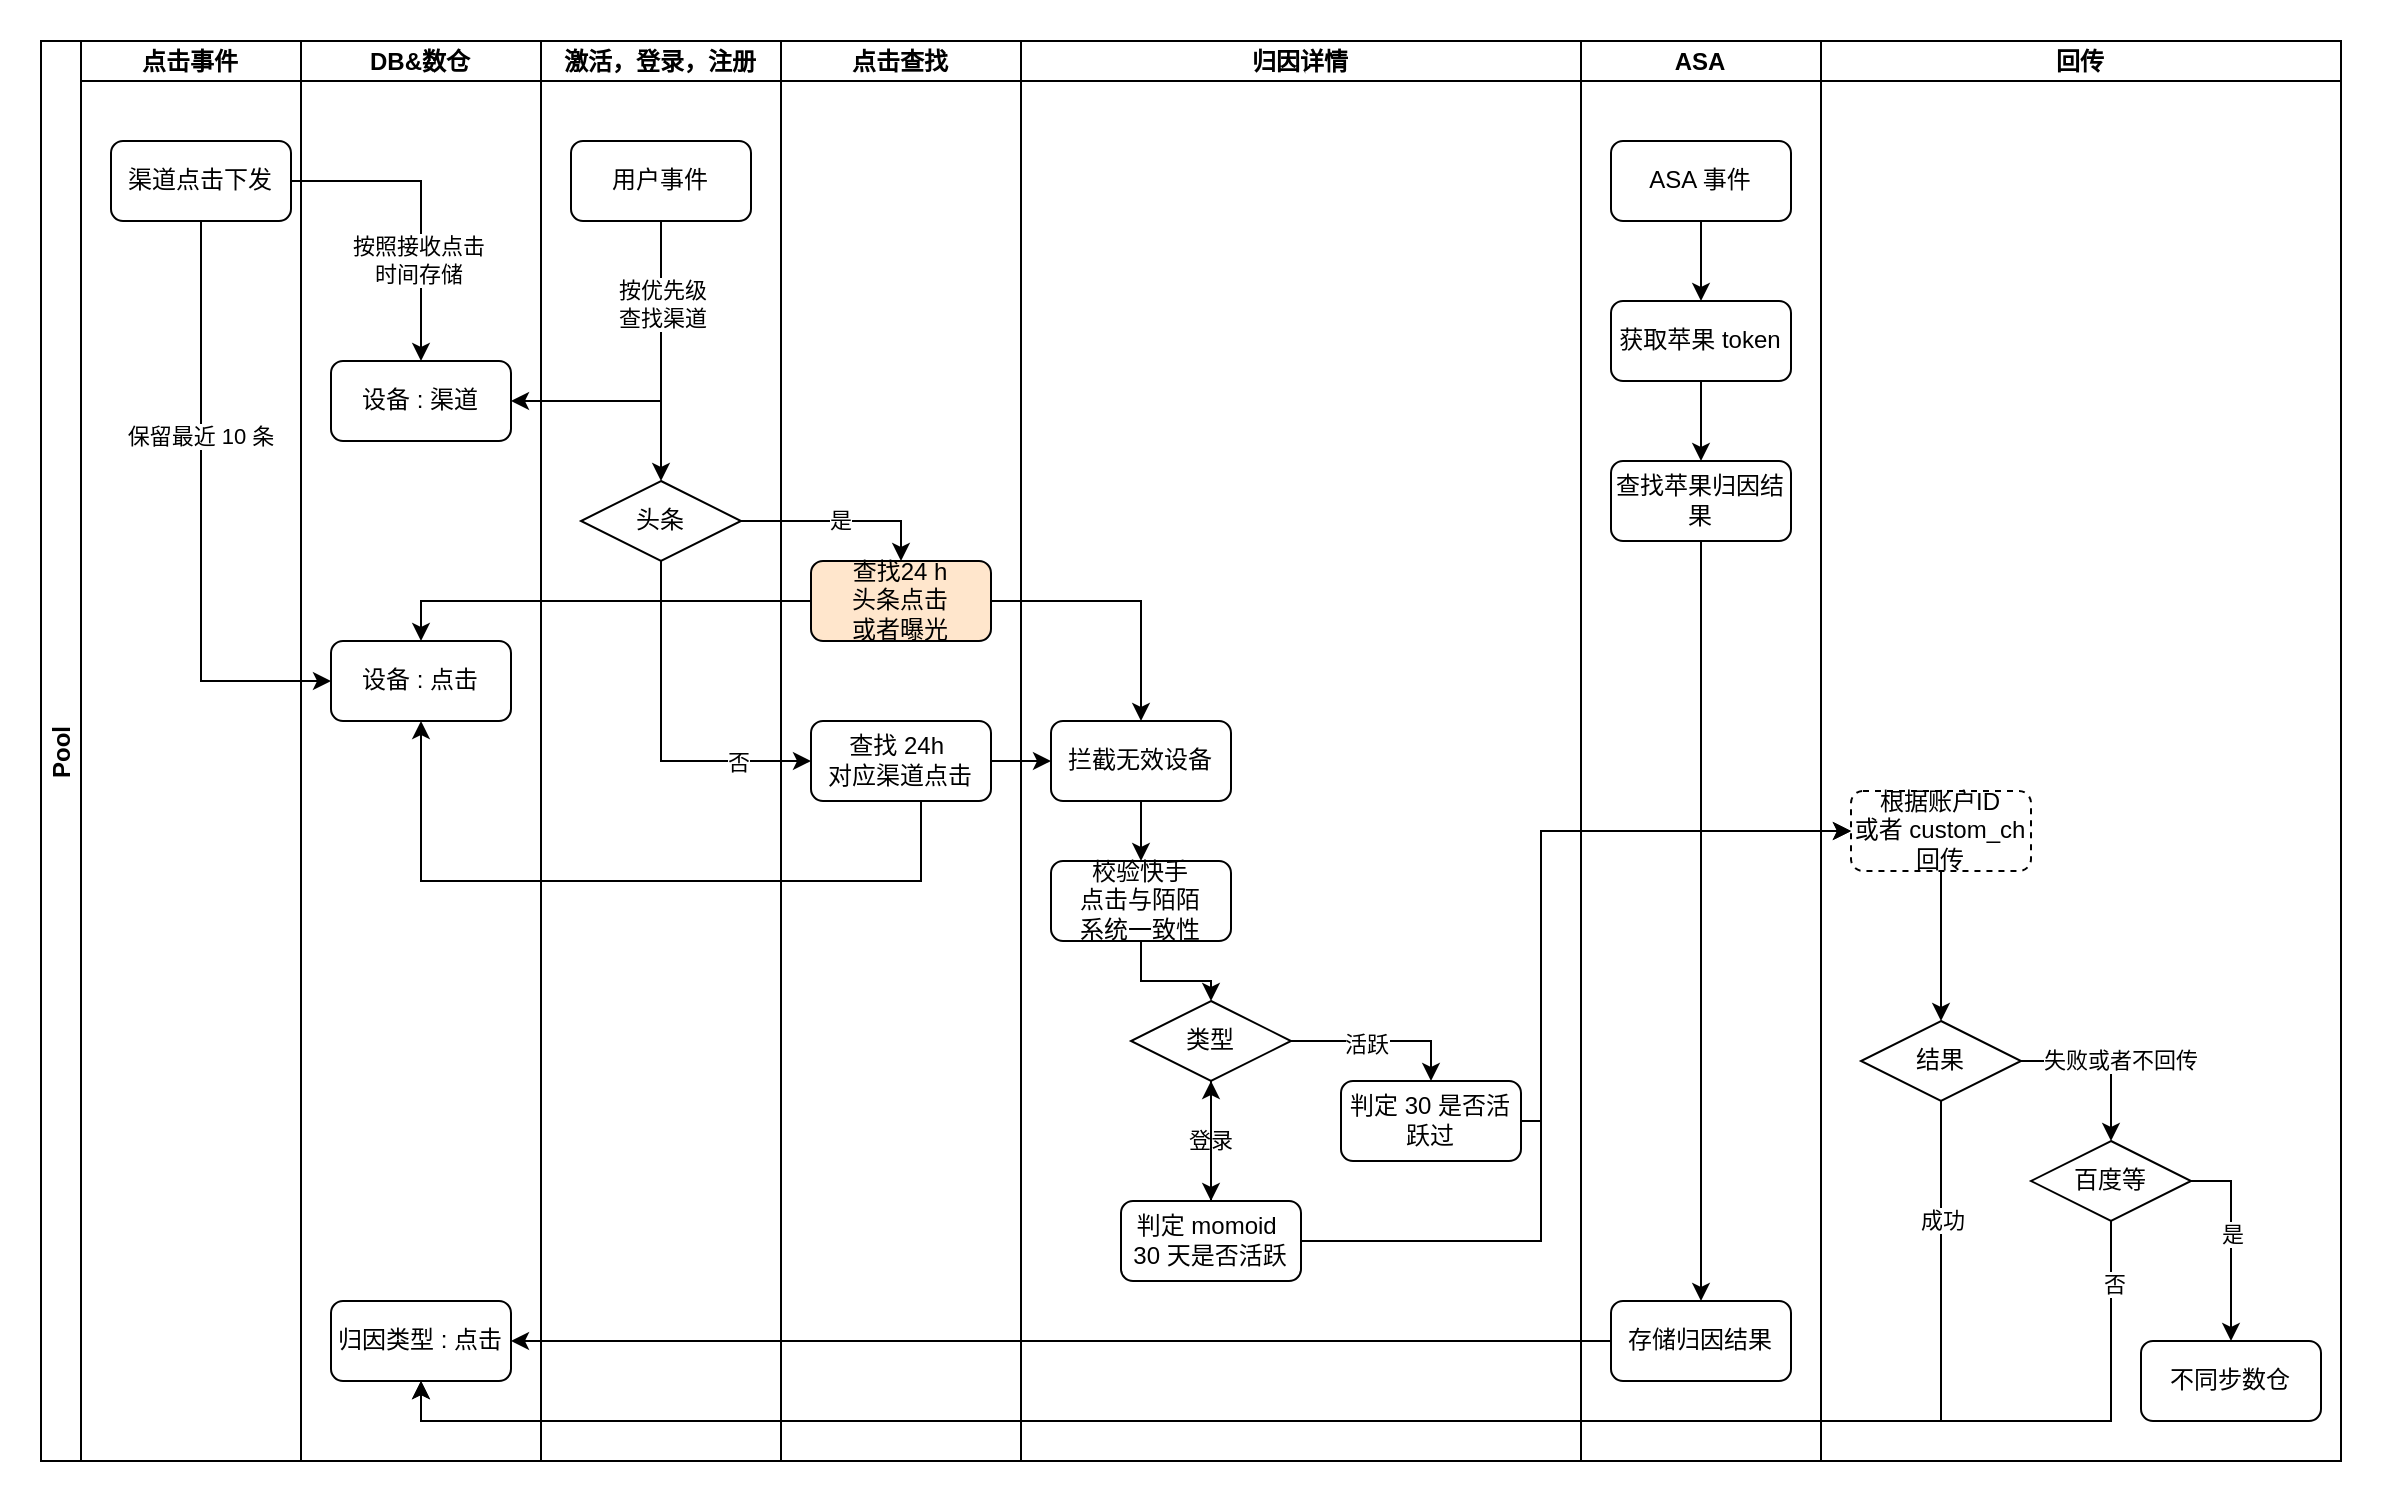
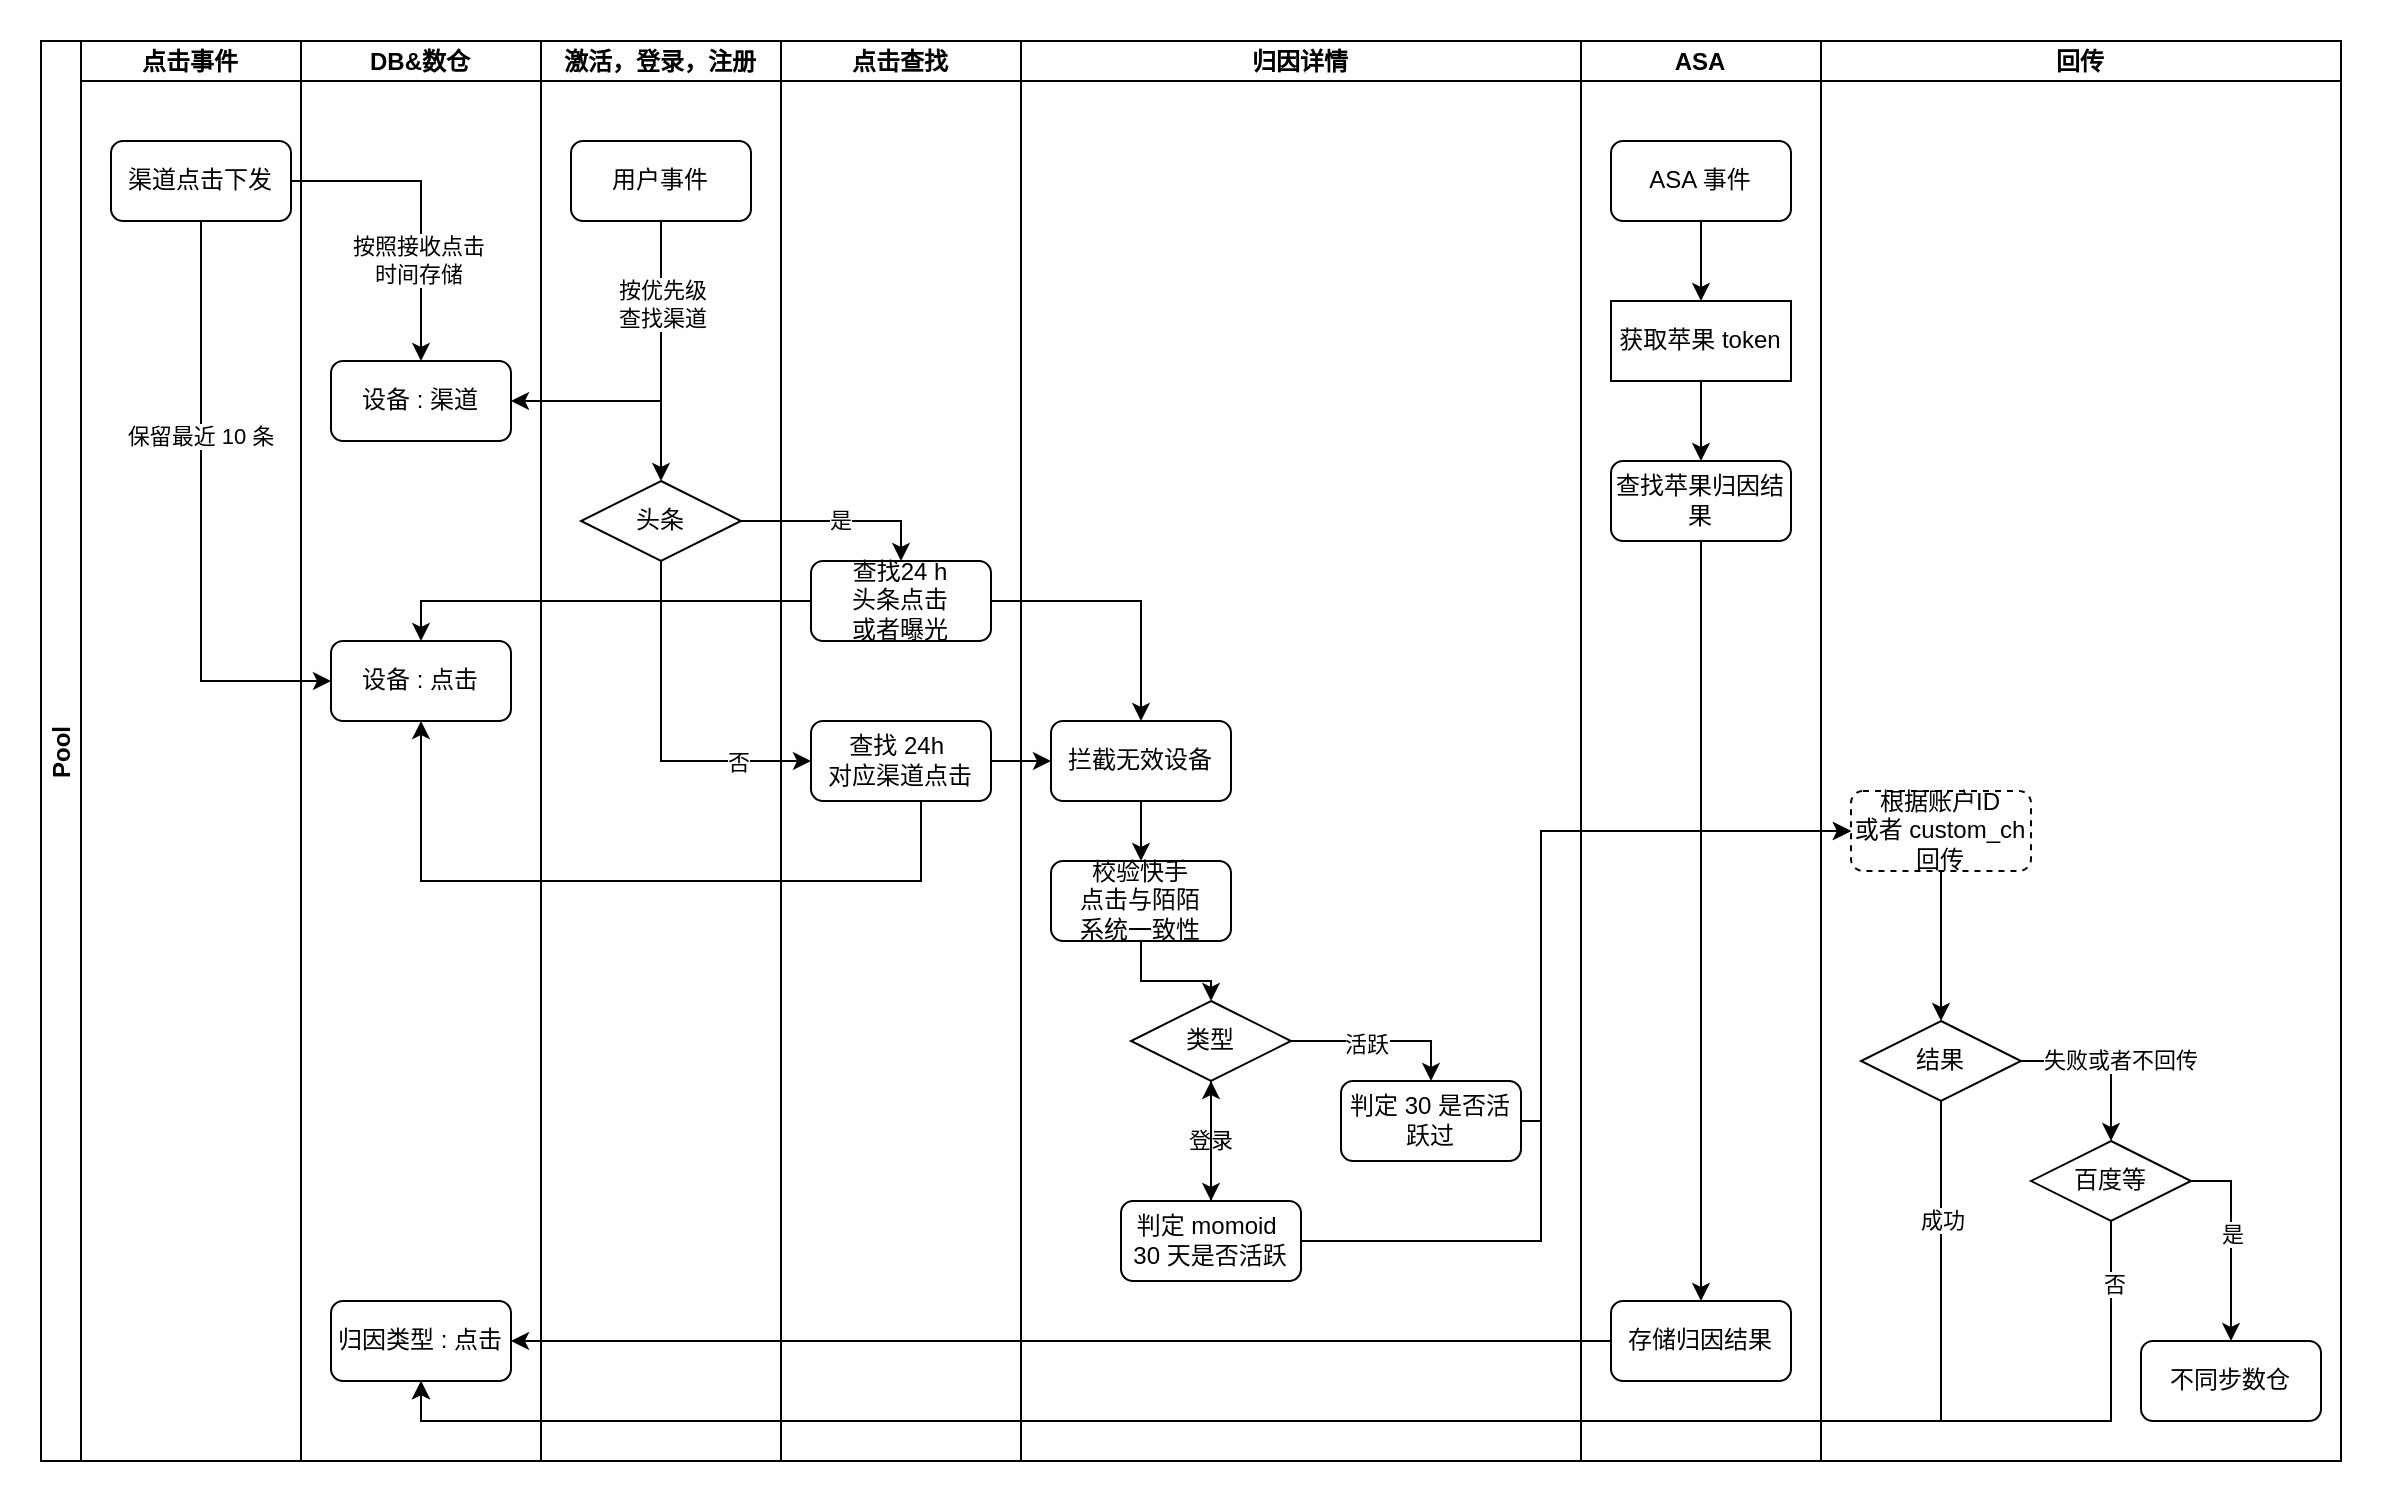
- <mxCell id="52" value="获取苹果 token" style="rounded=1;whiteSpace=wrap;html=1;" vertex="1" parent="48"><mxGeometry x="15" y="130" width="90" height="40" as="geometry" /></mxCell>
+ <mxCell id="52" value="获取苹果 token" style="whiteSpace=wrap;html=1;rounded=0;" vertex="1" parent="48"><mxGeometry x="15" y="130" width="90" height="40" as="geometry" /></mxCell>
- <mxCell id="34" value="查找24 h&lt;br&gt;头条点击&lt;br&gt;或者曝光" style="rounded=1;whiteSpace=wrap;html=1;fillColor=#ffe6cc;" vertex="1" parent="33"><mxGeometry x="15" y="260" width="90" height="40" as="geometry" /></mxCell>
+ <mxCell id="34" value="查找24 h&lt;br&gt;头条点击&lt;br&gt;或者曝光" style="rounded=1;whiteSpace=wrap;html=1;" vertex="1" parent="33"><mxGeometry x="15" y="260" width="90" height="40" as="geometry" /></mxCell>
